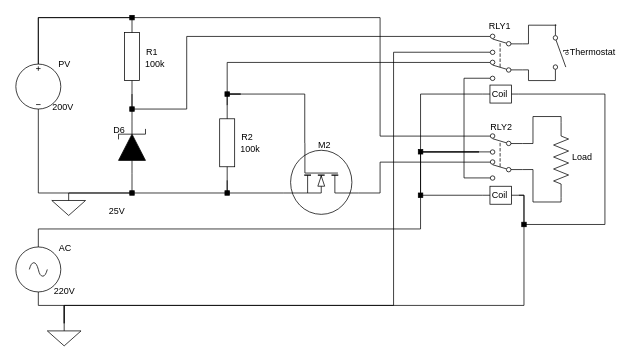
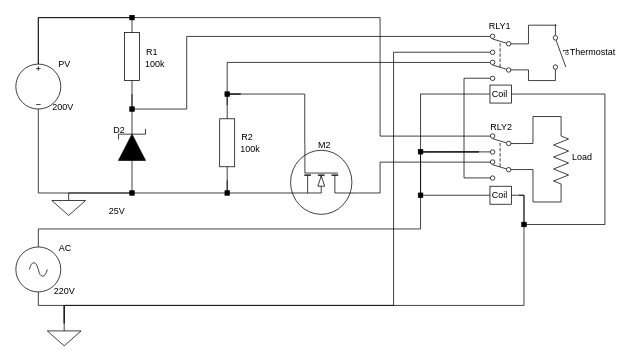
- <mxCell id="53" value="D6" style="text;html=1;strokeColor=none;fillColor=none;align=center;verticalAlign=middle;whiteSpace=wrap;rounded=0;" vertex="1" parent="1"><mxGeometry x="128" y="158" width="60" height="30" as="geometry" /></mxCell>
+ <mxCell id="53" value="D2" style="text;html=1;strokeColor=none;fillColor=none;align=center;verticalAlign=middle;whiteSpace=wrap;rounded=0;" vertex="1" parent="1"><mxGeometry x="128" y="158" width="60" height="30" as="geometry" /></mxCell>
